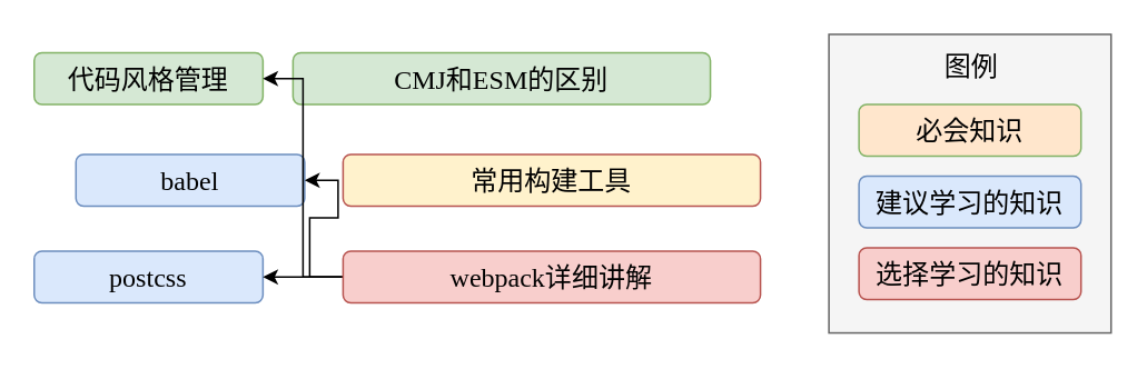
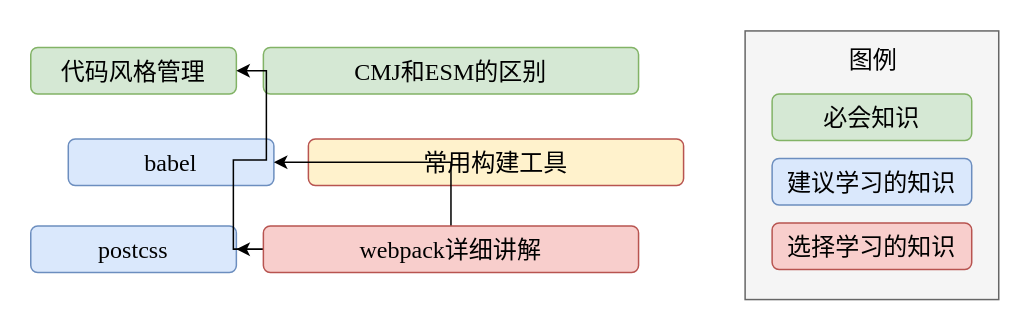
- <mxCell id="5" value="必会知识" style="rounded=1;whiteSpace=wrap;html=1;fillColor=#ffe6cc;strokeColor=#82b366;fontSize=16;fontFamily=Roboto Mono;" parent="2" vertex="1"><mxGeometry x="18" y="42" width="133" height="31" as="geometry" /></mxCell>
+ <mxCell id="5" value="必会知识" style="rounded=1;whiteSpace=wrap;html=1;fillColor=#d5e8d4;strokeColor=#82b366;fontSize=16;fontFamily=Roboto Mono;" parent="2" vertex="1"><mxGeometry x="18" y="42" width="133" height="31" as="geometry" /></mxCell>
- <mxCell id="16" value="webpack详细讲解" style="rounded=1;whiteSpace=wrap;html=1;fillColor=#f8cecc;strokeColor=#b85450;fontSize=16;fontFamily=Roboto Mono;" vertex="1" parent="1"><mxGeometry x="205" y="150" width="250" height="31" as="geometry" /></mxCell>
+ <mxCell id="16" value="webpack详细讲解" style="rounded=1;whiteSpace=wrap;html=1;fillColor=#f8cecc;strokeColor=#b85450;fontSize=16;fontFamily=Roboto Mono;" vertex="1" parent="1"><mxGeometry x="175" y="150" width="250" height="31" as="geometry" /></mxCell>
